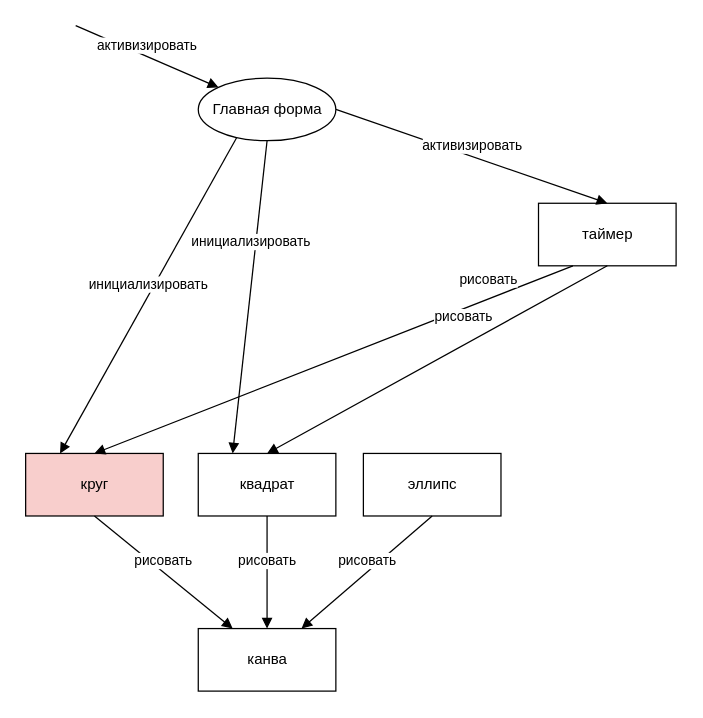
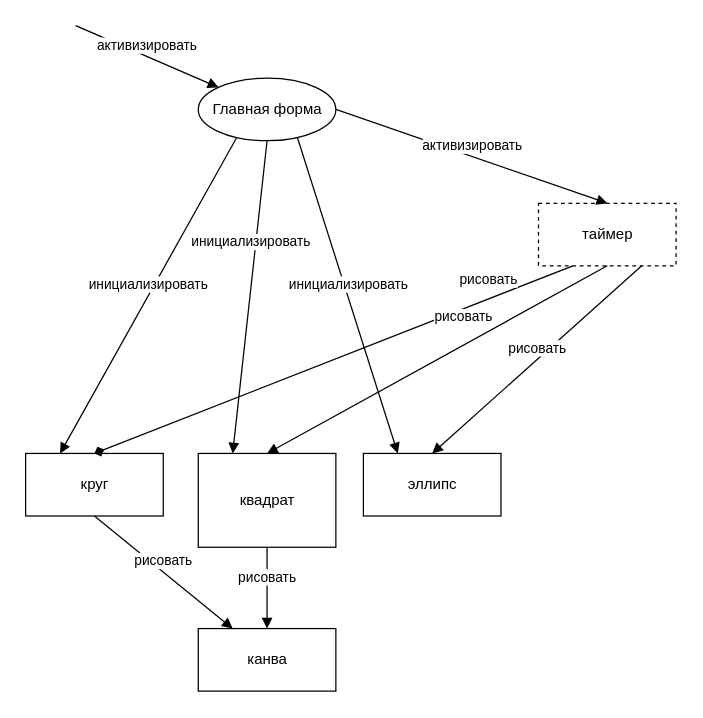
- <mxCell id="3" value="таймер" style="html=1;" vertex="1" parent="1"><mxGeometry x="430" y="162" width="110" height="50" as="geometry" /></mxCell>
+ <mxCell id="3" value="таймер" style="html=1;dashed=1;" vertex="1" parent="1"><mxGeometry x="430" y="162" width="110" height="50" as="geometry" /></mxCell>
+ <mxCell id="15" value="инициализировать" style="html=1;verticalAlign=bottom;endArrow=block;exitX=0.75;exitY=1;exitDx=0;exitDy=0;entryX=0.25;entryY=0;entryDx=0;entryDy=0;" edge="1" parent="1" source="2" target="6"><mxGeometry width="80" relative="1" as="geometry"><mxPoint x="10" y="602" as="sourcePoint" /><mxPoint x="90" y="602" as="targetPoint" /></mxGeometry></mxCell>
+ <mxCell id="11" value="рисовать" style="html=1;verticalAlign=bottom;endArrow=block;exitX=0.75;exitY=1;exitDx=0;exitDy=0;entryX=0.5;entryY=0;entryDx=0;entryDy=0;" edge="1" parent="1" source="3" target="6"><mxGeometry width="80" relative="1" as="geometry"><mxPoint x="-10" y="662" as="sourcePoint" /><mxPoint x="70" y="662" as="targetPoint" /></mxGeometry></mxCell>
- <mxCell id="12" value="рисовать" style="html=1;verticalAlign=bottom;endArrow=block;entryX=0.5;entryY=0;entryDx=0;entryDy=0;exitX=0.25;exitY=1;exitDx=0;exitDy=0;" edge="1" parent="1" source="3" target="4"><mxGeometry x="-0.659" y="-6" width="80" relative="1" as="geometry"><mxPoint x="-20" y="692" as="sourcePoint" /><mxPoint x="60" y="692" as="targetPoint" /><mxPoint as="offset" /></mxGeometry></mxCell>
+ <mxCell id="12" value="рисовать" style="html=1;verticalAlign=bottom;endArrow=diamond;entryX=0.5;entryY=0;entryDx=0;entryDy=0;exitX=0.25;exitY=1;exitDx=0;exitDy=0;" edge="1" parent="1" source="3" target="4"><mxGeometry x="-0.659" y="-6" width="80" relative="1" as="geometry"><mxPoint x="-20" y="692" as="sourcePoint" /><mxPoint x="60" y="692" as="targetPoint" /><mxPoint as="offset" /></mxGeometry></mxCell>
- <mxCell id="4" value="круг" style="html=1;fillColor=#f8cecc;" vertex="1" parent="1"><mxGeometry x="20" y="362" width="110" height="50" as="geometry" /></mxCell>
+ <mxCell id="4" value="круг" style="html=1;" vertex="1" parent="1"><mxGeometry x="20" y="362" width="110" height="50" as="geometry" /></mxCell>
- <mxCell id="5" value="квадрат" style="html=1;" vertex="1" parent="1"><mxGeometry x="158" y="362" width="110" height="50" as="geometry" /></mxCell>
+ <mxCell id="5" value="квадрат" style="html=1;" vertex="1" parent="1"><mxGeometry x="158" y="362" width="110" height="75" as="geometry" /></mxCell>
- <mxCell id="10" value="рисовать" style="html=1;verticalAlign=bottom;endArrow=block;exitX=0.5;exitY=1;exitDx=0;exitDy=0;entryX=0.75;entryY=0;entryDx=0;entryDy=0;" edge="1" parent="1" source="6" target="7"><mxGeometry width="80" relative="1" as="geometry"><mxPoint x="280" y="452" as="sourcePoint" /><mxPoint x="80" y="632" as="targetPoint" /></mxGeometry></mxCell>
